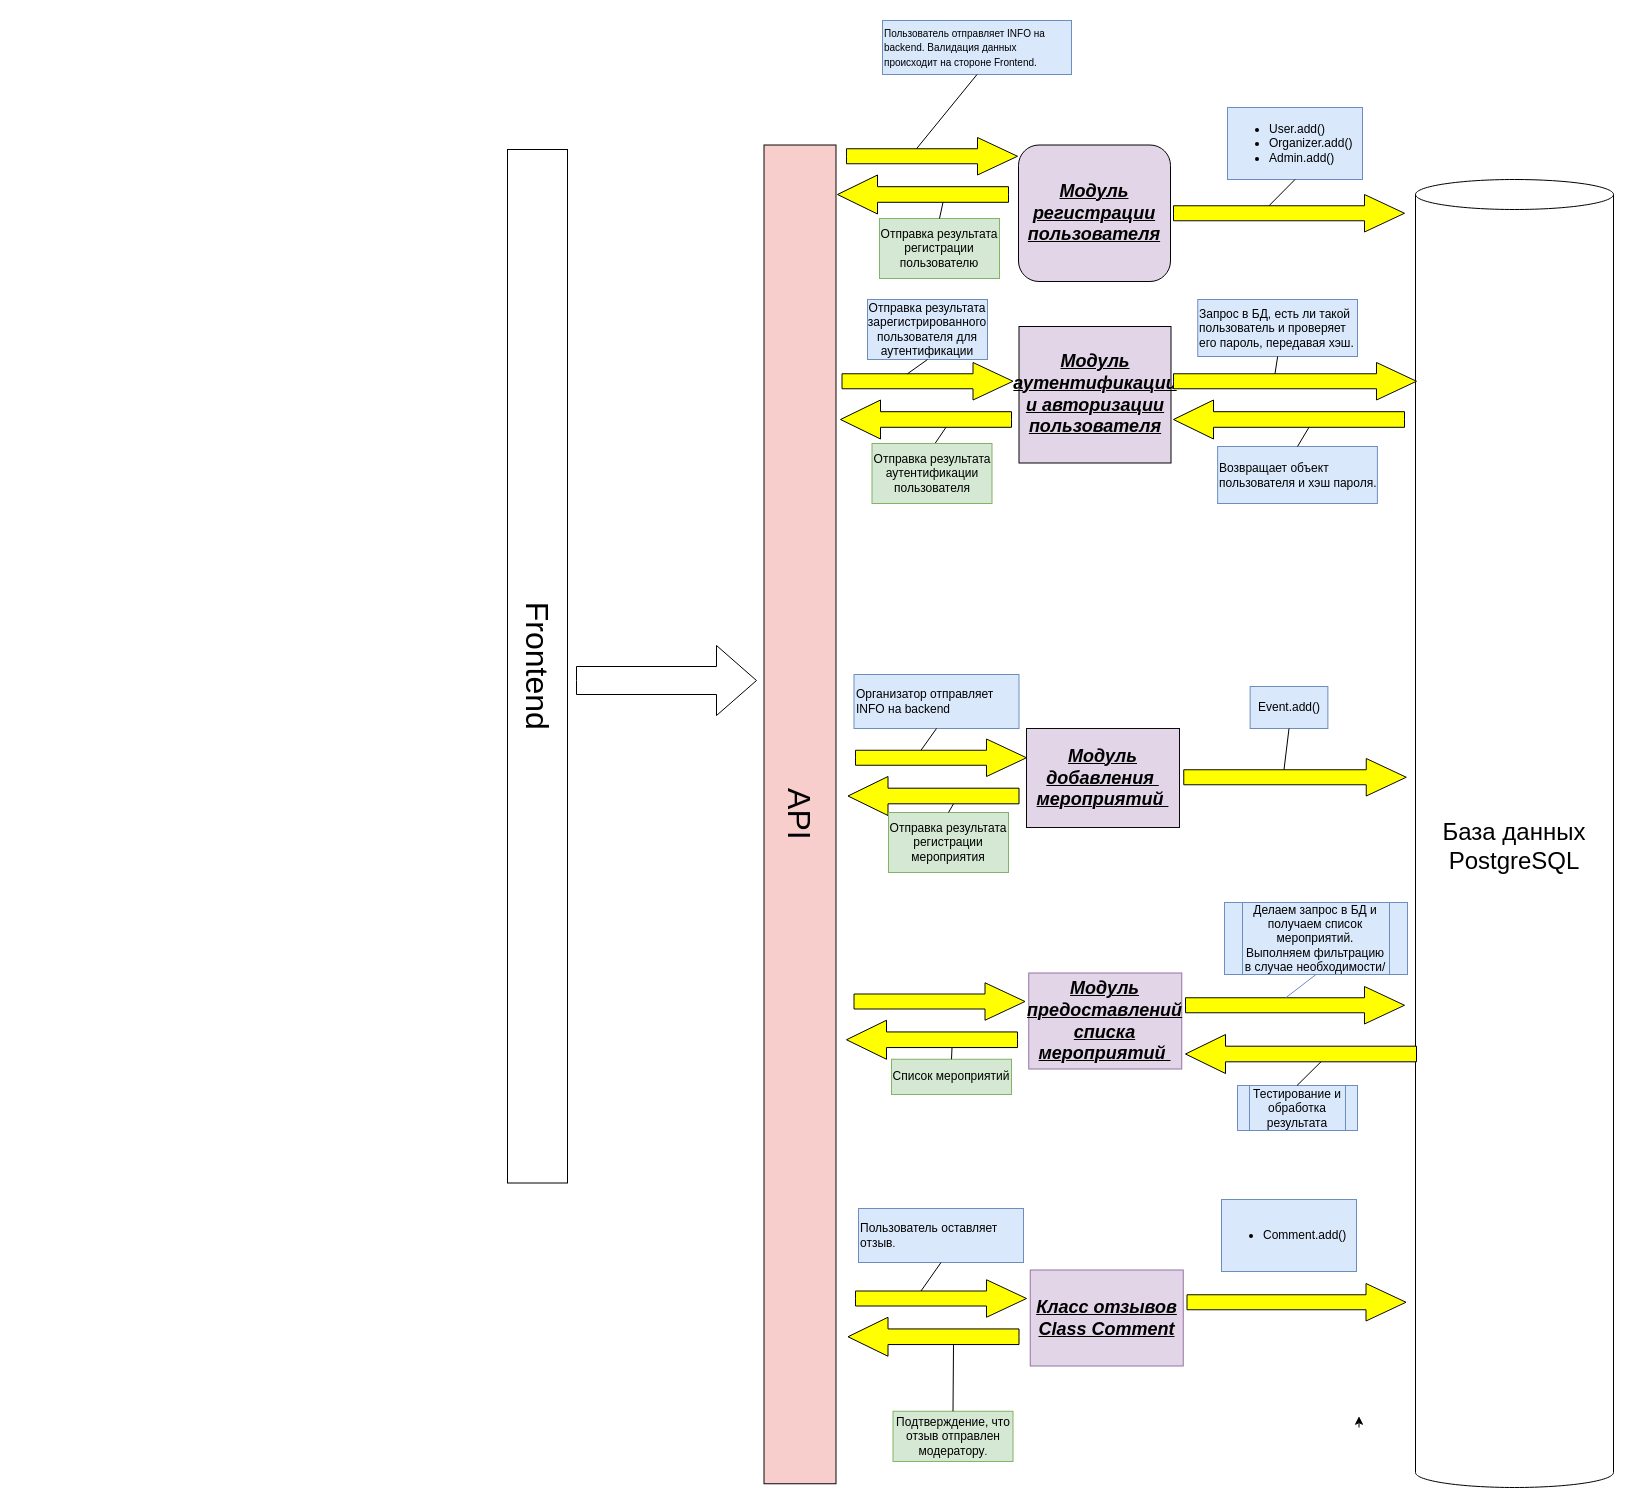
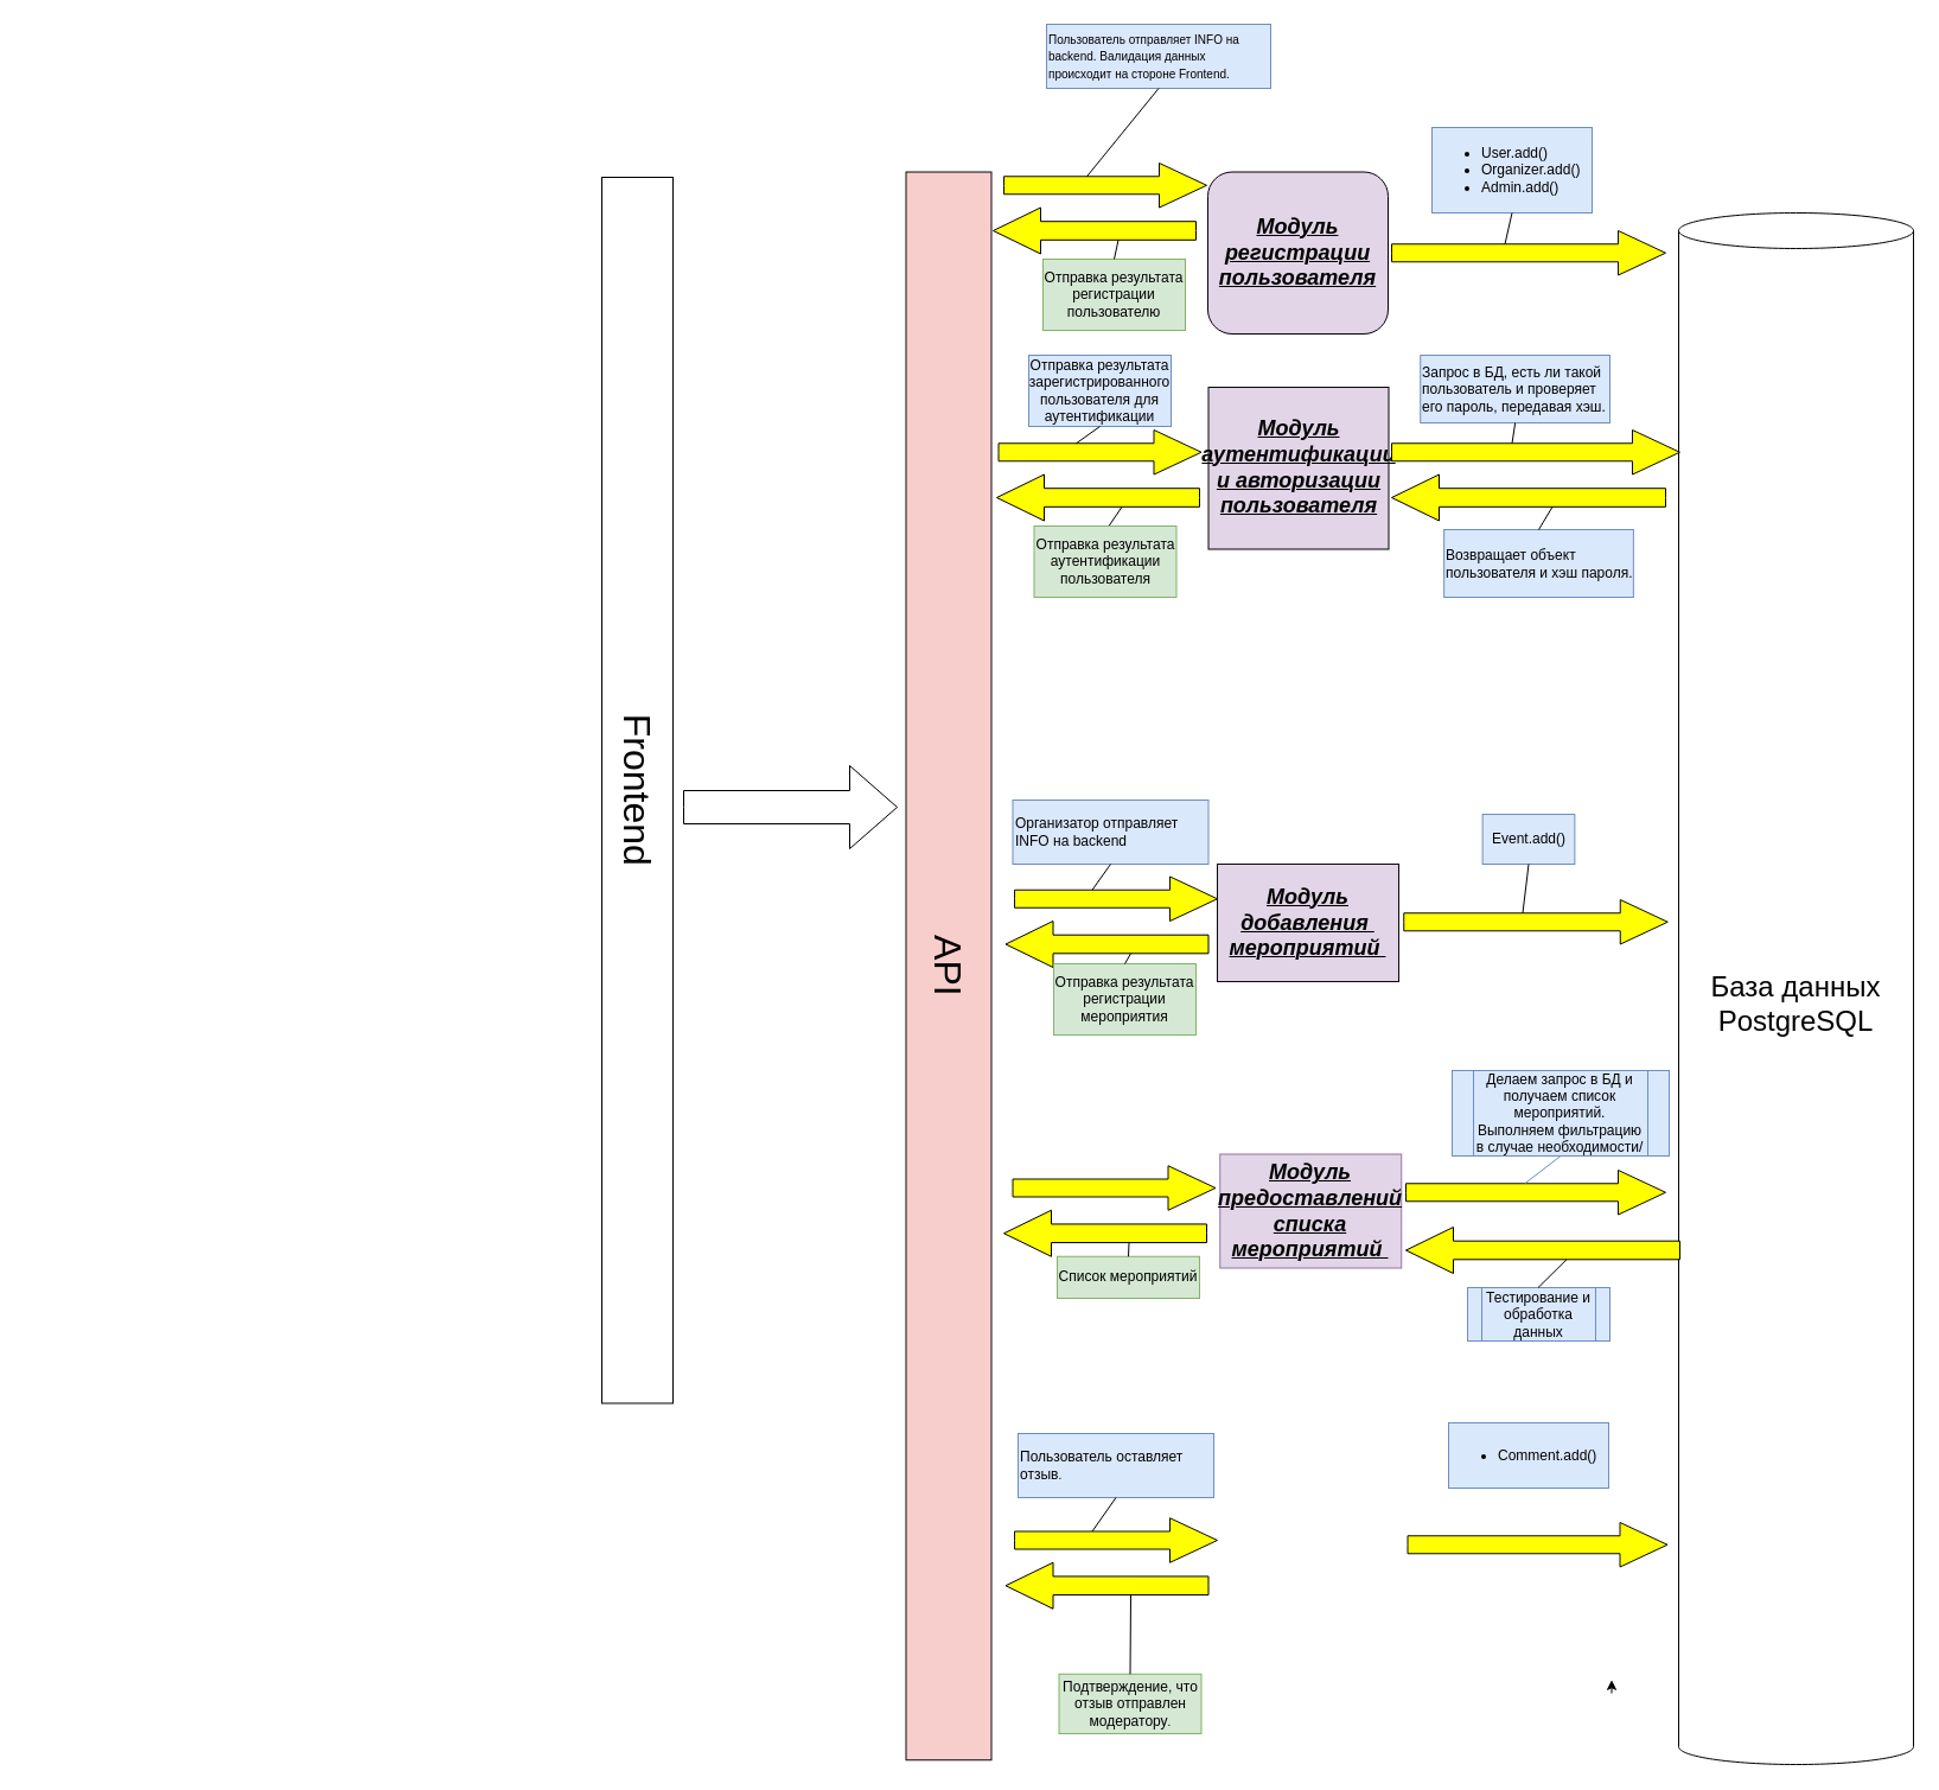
- <mxCell id="17" value="&lt;ul&gt;&lt;li style=&quot;&quot;&gt;User.add()&lt;/li&gt;&lt;li style=&quot;&quot;&gt;Organizer.add()&lt;/li&gt;&lt;li style=&quot;&quot;&gt;Admin.add()&lt;/li&gt;&lt;/ul&gt;" style="rounded=0;whiteSpace=wrap;html=1;align=left;fillColor=#dae8fc;strokeColor=#6c8ebf;" parent="1" vertex="1"><mxGeometry x="1227" y="107" width="135" height="72" as="geometry" /></mxCell>
+ <mxCell id="17" value="&lt;ul&gt;&lt;li style=&quot;&quot;&gt;User.add()&lt;/li&gt;&lt;li style=&quot;&quot;&gt;Organizer.add()&lt;/li&gt;&lt;li style=&quot;&quot;&gt;Admin.add()&lt;/li&gt;&lt;/ul&gt;" style="rounded=0;whiteSpace=wrap;html=1;align=left;fillColor=#dae8fc;strokeColor=#6c8ebf;" parent="1" vertex="1"><mxGeometry x="1207" y="107" width="135" height="72" as="geometry" /></mxCell>
- <mxCell id="4" value="Тестирование и обработка результата" style="shape=process;whiteSpace=wrap;html=1;backgroundOutline=1;fillColor=#dae8fc;strokeColor=#6c8ebf;" parent="1" vertex="1"><mxGeometry x="1237" y="1085" width="120" height="45" as="geometry" /></mxCell>
+ <mxCell id="4" value="Тестирование и обработка данных" style="shape=process;whiteSpace=wrap;html=1;backgroundOutline=1;fillColor=#dae8fc;strokeColor=#6c8ebf;" parent="1" vertex="1"><mxGeometry x="1237" y="1085" width="120" height="45" as="geometry" /></mxCell>
- <mxCell id="59" value="&lt;ul&gt;&lt;li style=&quot;&quot;&gt;Comment.add()&lt;/li&gt;&lt;/ul&gt;" style="rounded=0;whiteSpace=wrap;html=1;align=left;fillColor=#dae8fc;strokeColor=#6c8ebf;" vertex="1" parent="1"><mxGeometry x="1221" y="1199" width="135" height="72" as="geometry" /></mxCell>
+ <mxCell id="59" value="&lt;ul&gt;&lt;li style=&quot;&quot;&gt;Comment.add()&lt;/li&gt;&lt;/ul&gt;" style="rounded=0;whiteSpace=wrap;html=1;align=left;fillColor=#dae8fc;strokeColor=#6c8ebf;" vertex="1" parent="1"><mxGeometry x="1221" y="1199" width="135" height="55" as="geometry" /></mxCell>
- <mxCell id="50" value="&lt;i&gt;&lt;b&gt;&lt;u&gt;&lt;font style=&quot;font-size: 18px;&quot;&gt;Класс отзывов&lt;/font&gt;&lt;/u&gt;&lt;/b&gt;&lt;/i&gt;&lt;div&gt;&lt;span style=&quot;font-size: 18px;&quot;&gt;&lt;b&gt;&lt;i&gt;&lt;u&gt;Class Comment&lt;/u&gt;&lt;/i&gt;&lt;/b&gt;&lt;/span&gt;&lt;/div&gt;" style="rounded=0;whiteSpace=wrap;html=1;fillColor=#e1d5e7;strokeColor=#9673a6;" vertex="1" parent="1"><mxGeometry x="1029.75" y="1269.5" width="153" height="96" as="geometry" /></mxCell>
